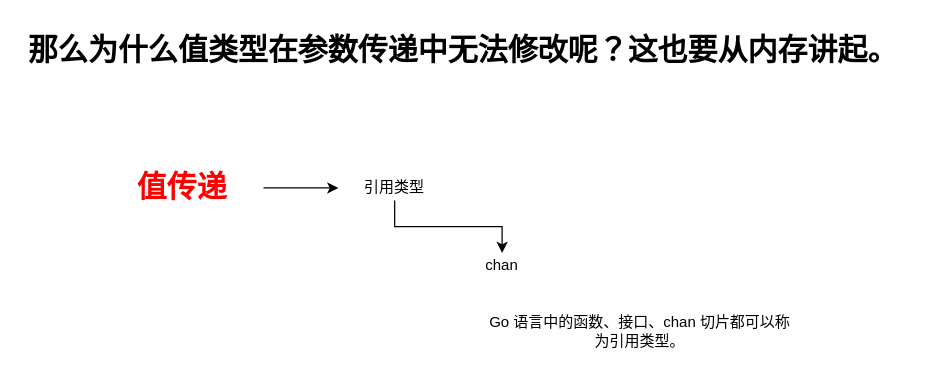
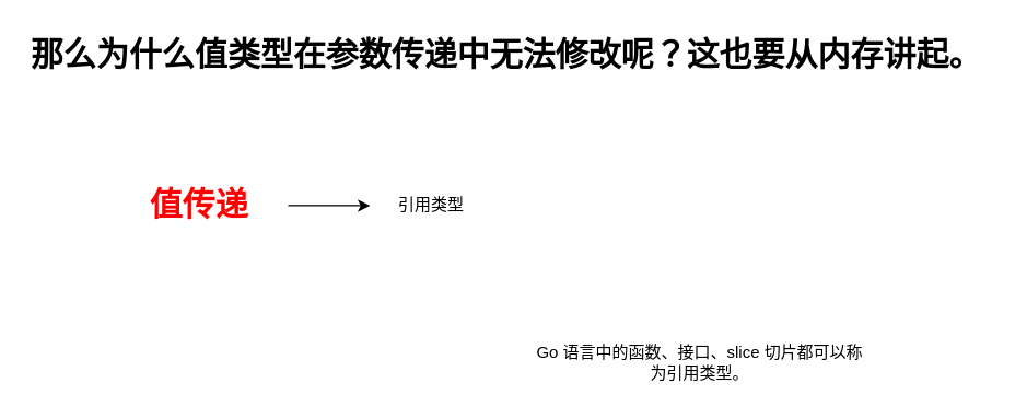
- <mxCell id="5" value="" style="edgeStyle=orthogonalEdgeStyle;rounded=0;orthogonalLoop=1;jettySize=auto;html=1;" edge="1" parent="1" source="6" target="7"><mxGeometry relative="1" as="geometry" /></mxCell>
- <mxCell id="7" value="chan" style="text;html=1;strokeColor=none;fillColor=none;align=center;verticalAlign=middle;whiteSpace=wrap;rounded=0;" vertex="1" parent="1"><mxGeometry x="356" y="202" width="90" height="20" as="geometry" /></mxCell>
- <mxCell id="8" value="Go 语言中的函数、接口、chan 切片都可以称为引用类型。" style="text;html=1;strokeColor=none;fillColor=none;align=center;verticalAlign=middle;whiteSpace=wrap;rounded=0;" vertex="1" parent="1"><mxGeometry x="387" y="255" width="249" height="20" as="geometry" /></mxCell>
+ <mxCell id="8" value="Go 语言中的函数、接口、slice 切片都可以称为引用类型。" style="text;html=1;strokeColor=none;fillColor=none;align=center;verticalAlign=middle;whiteSpace=wrap;rounded=0;" vertex="1" parent="1"><mxGeometry x="387" y="255" width="249" height="20" as="geometry" /></mxCell>
